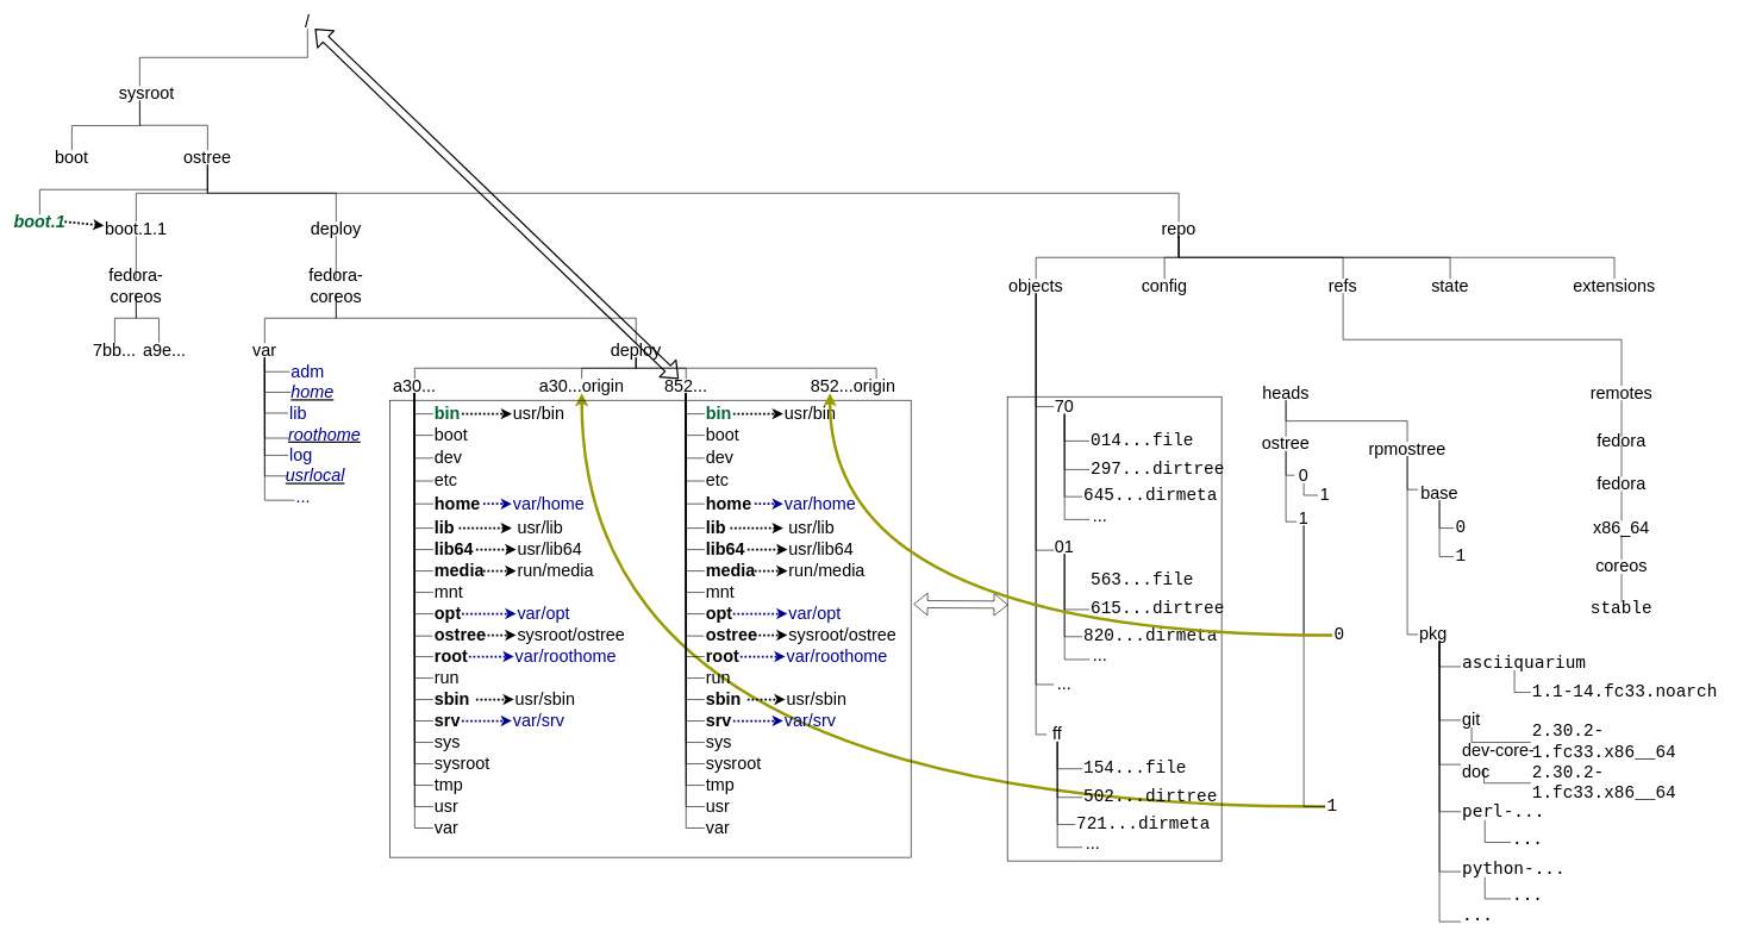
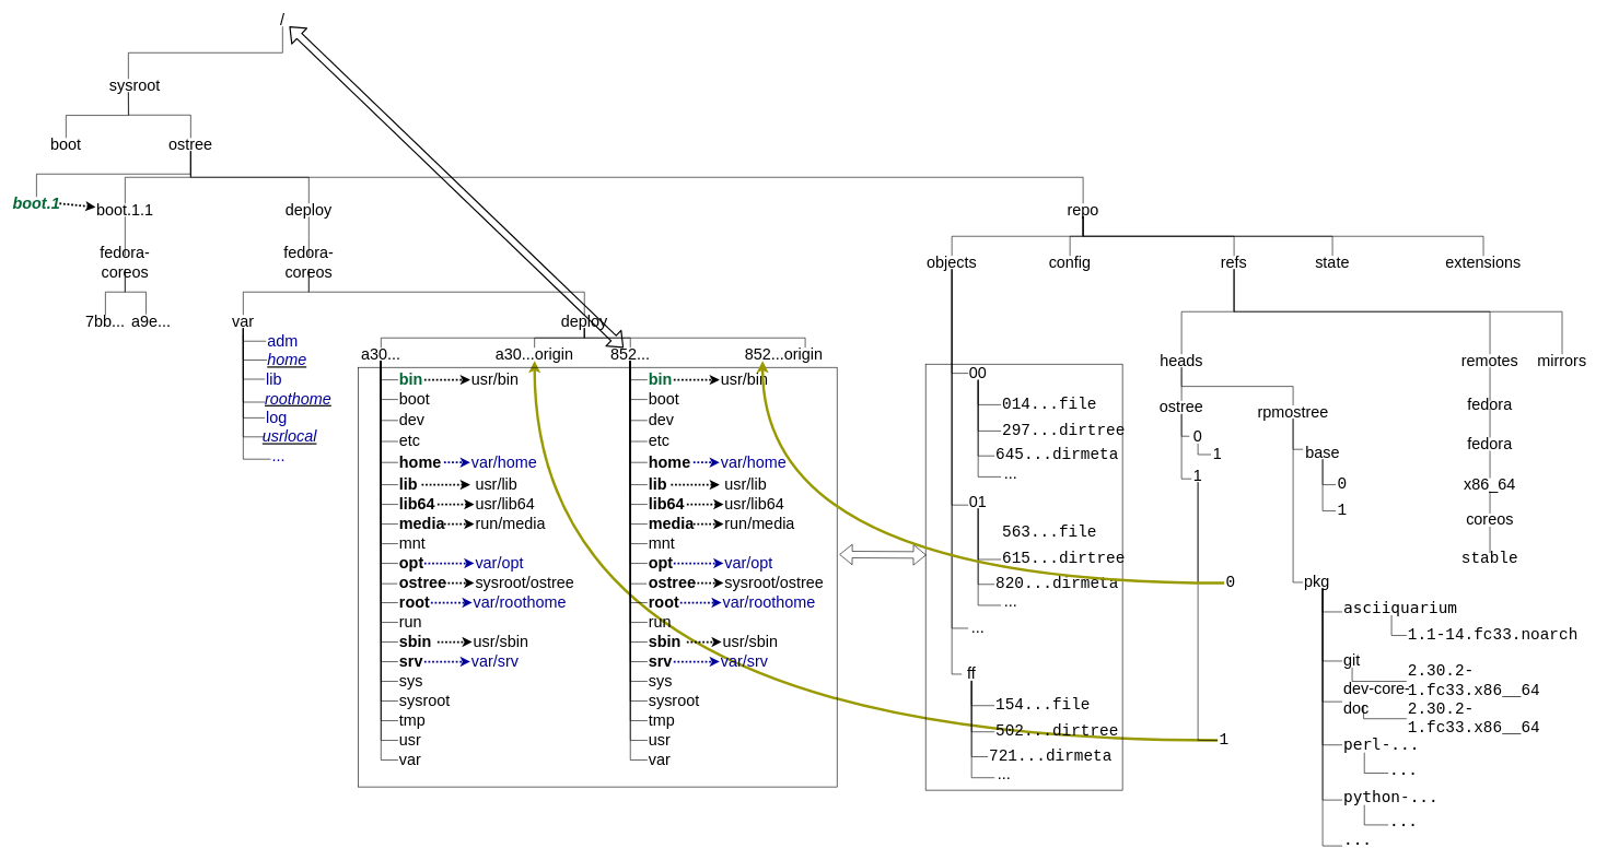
+ <mxCell id="221" value="" style="endArrow=none;html=1;shadow=0;strokeColor=#000000;strokeWidth=1;exitX=0.5;exitY=0;exitDx=0;exitDy=0;edgeStyle=orthogonalEdgeStyle;rounded=0;" edge="1" parent="1" source="213" target="211"><mxGeometry width="50" height="50" relative="1" as="geometry"><mxPoint x="1715" y="580" as="sourcePoint" /><mxPoint x="1765" y="530" as="targetPoint" /></mxGeometry></mxCell>
+ <mxCell id="223" value="" style="endArrow=none;html=1;shadow=0;strokeColor=#000000;strokeWidth=1;exitX=0.5;exitY=0;exitDx=0;exitDy=0;edgeStyle=orthogonalEdgeStyle;rounded=0;" edge="1" parent="1" source="215" target="211"><mxGeometry width="50" height="50" relative="1" as="geometry"><mxPoint x="2060" y="540" as="sourcePoint" /><mxPoint x="1903.077" y="420" as="targetPoint" /></mxGeometry></mxCell>
+ <mxCell id="215" value="&lt;font style=&quot;font-size: 24px&quot;&gt;mirrors&lt;/font&gt;" style="text;html=1;strokeColor=none;fillColor=none;align=center;verticalAlign=middle;whiteSpace=wrap;rounded=0;" vertex="1" parent="1"><mxGeometry x="2335" y="540" width="90" height="20" as="geometry" /></mxCell>
- <mxCell id="177" value="&lt;font style=&quot;font-size: 24px&quot;&gt;70&lt;/font&gt;" style="text;html=1;strokeColor=none;fillColor=none;align=center;verticalAlign=middle;whiteSpace=wrap;rounded=0;" vertex="1" parent="1"><mxGeometry x="1475" y="559" width="30" height="20" as="geometry" /></mxCell>
+ <mxCell id="177" value="&lt;font style=&quot;font-size: 24px&quot;&gt;00&lt;/font&gt;" style="text;html=1;strokeColor=none;fillColor=none;align=center;verticalAlign=middle;whiteSpace=wrap;rounded=0;" vertex="1" parent="1"><mxGeometry x="1475" y="559" width="30" height="20" as="geometry" /></mxCell>
